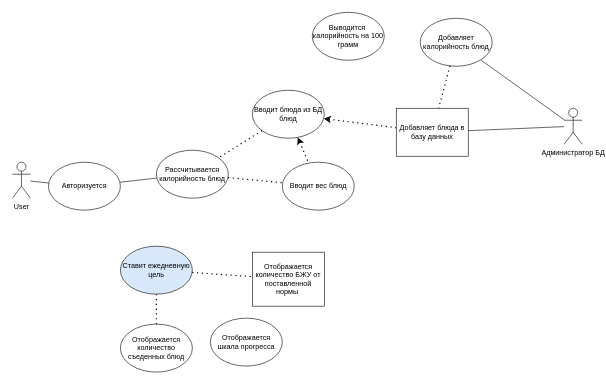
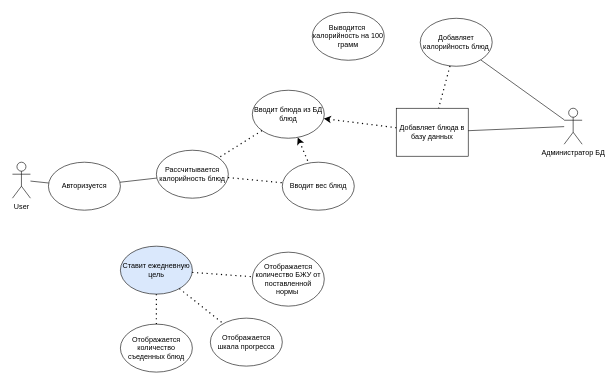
- <mxCell id="5" value="Отображается количество БЖУ от поставленной нормы&amp;nbsp;" style="whiteSpace=wrap;html=1;rounded=0;" parent="1" vertex="1"><mxGeometry x="420" y="420" width="120" height="90" as="geometry" /></mxCell>
+ <mxCell id="5" value="Отображается количество БЖУ от поставленной нормы&amp;nbsp;" style="ellipse;whiteSpace=wrap;html=1;" parent="1" vertex="1"><mxGeometry x="420" y="420" width="120" height="90" as="geometry" /></mxCell>
+ <mxCell id="11" value="" style="endArrow=none;dashed=1;html=1;dashPattern=1 3;strokeWidth=2;rounded=0;" parent="1" source="6" target="3" edge="1"><mxGeometry width="50" height="50" relative="1" as="geometry"><mxPoint x="410" y="360" as="sourcePoint" /><mxPoint x="530" y="470" as="targetPoint" /></mxGeometry></mxCell>
